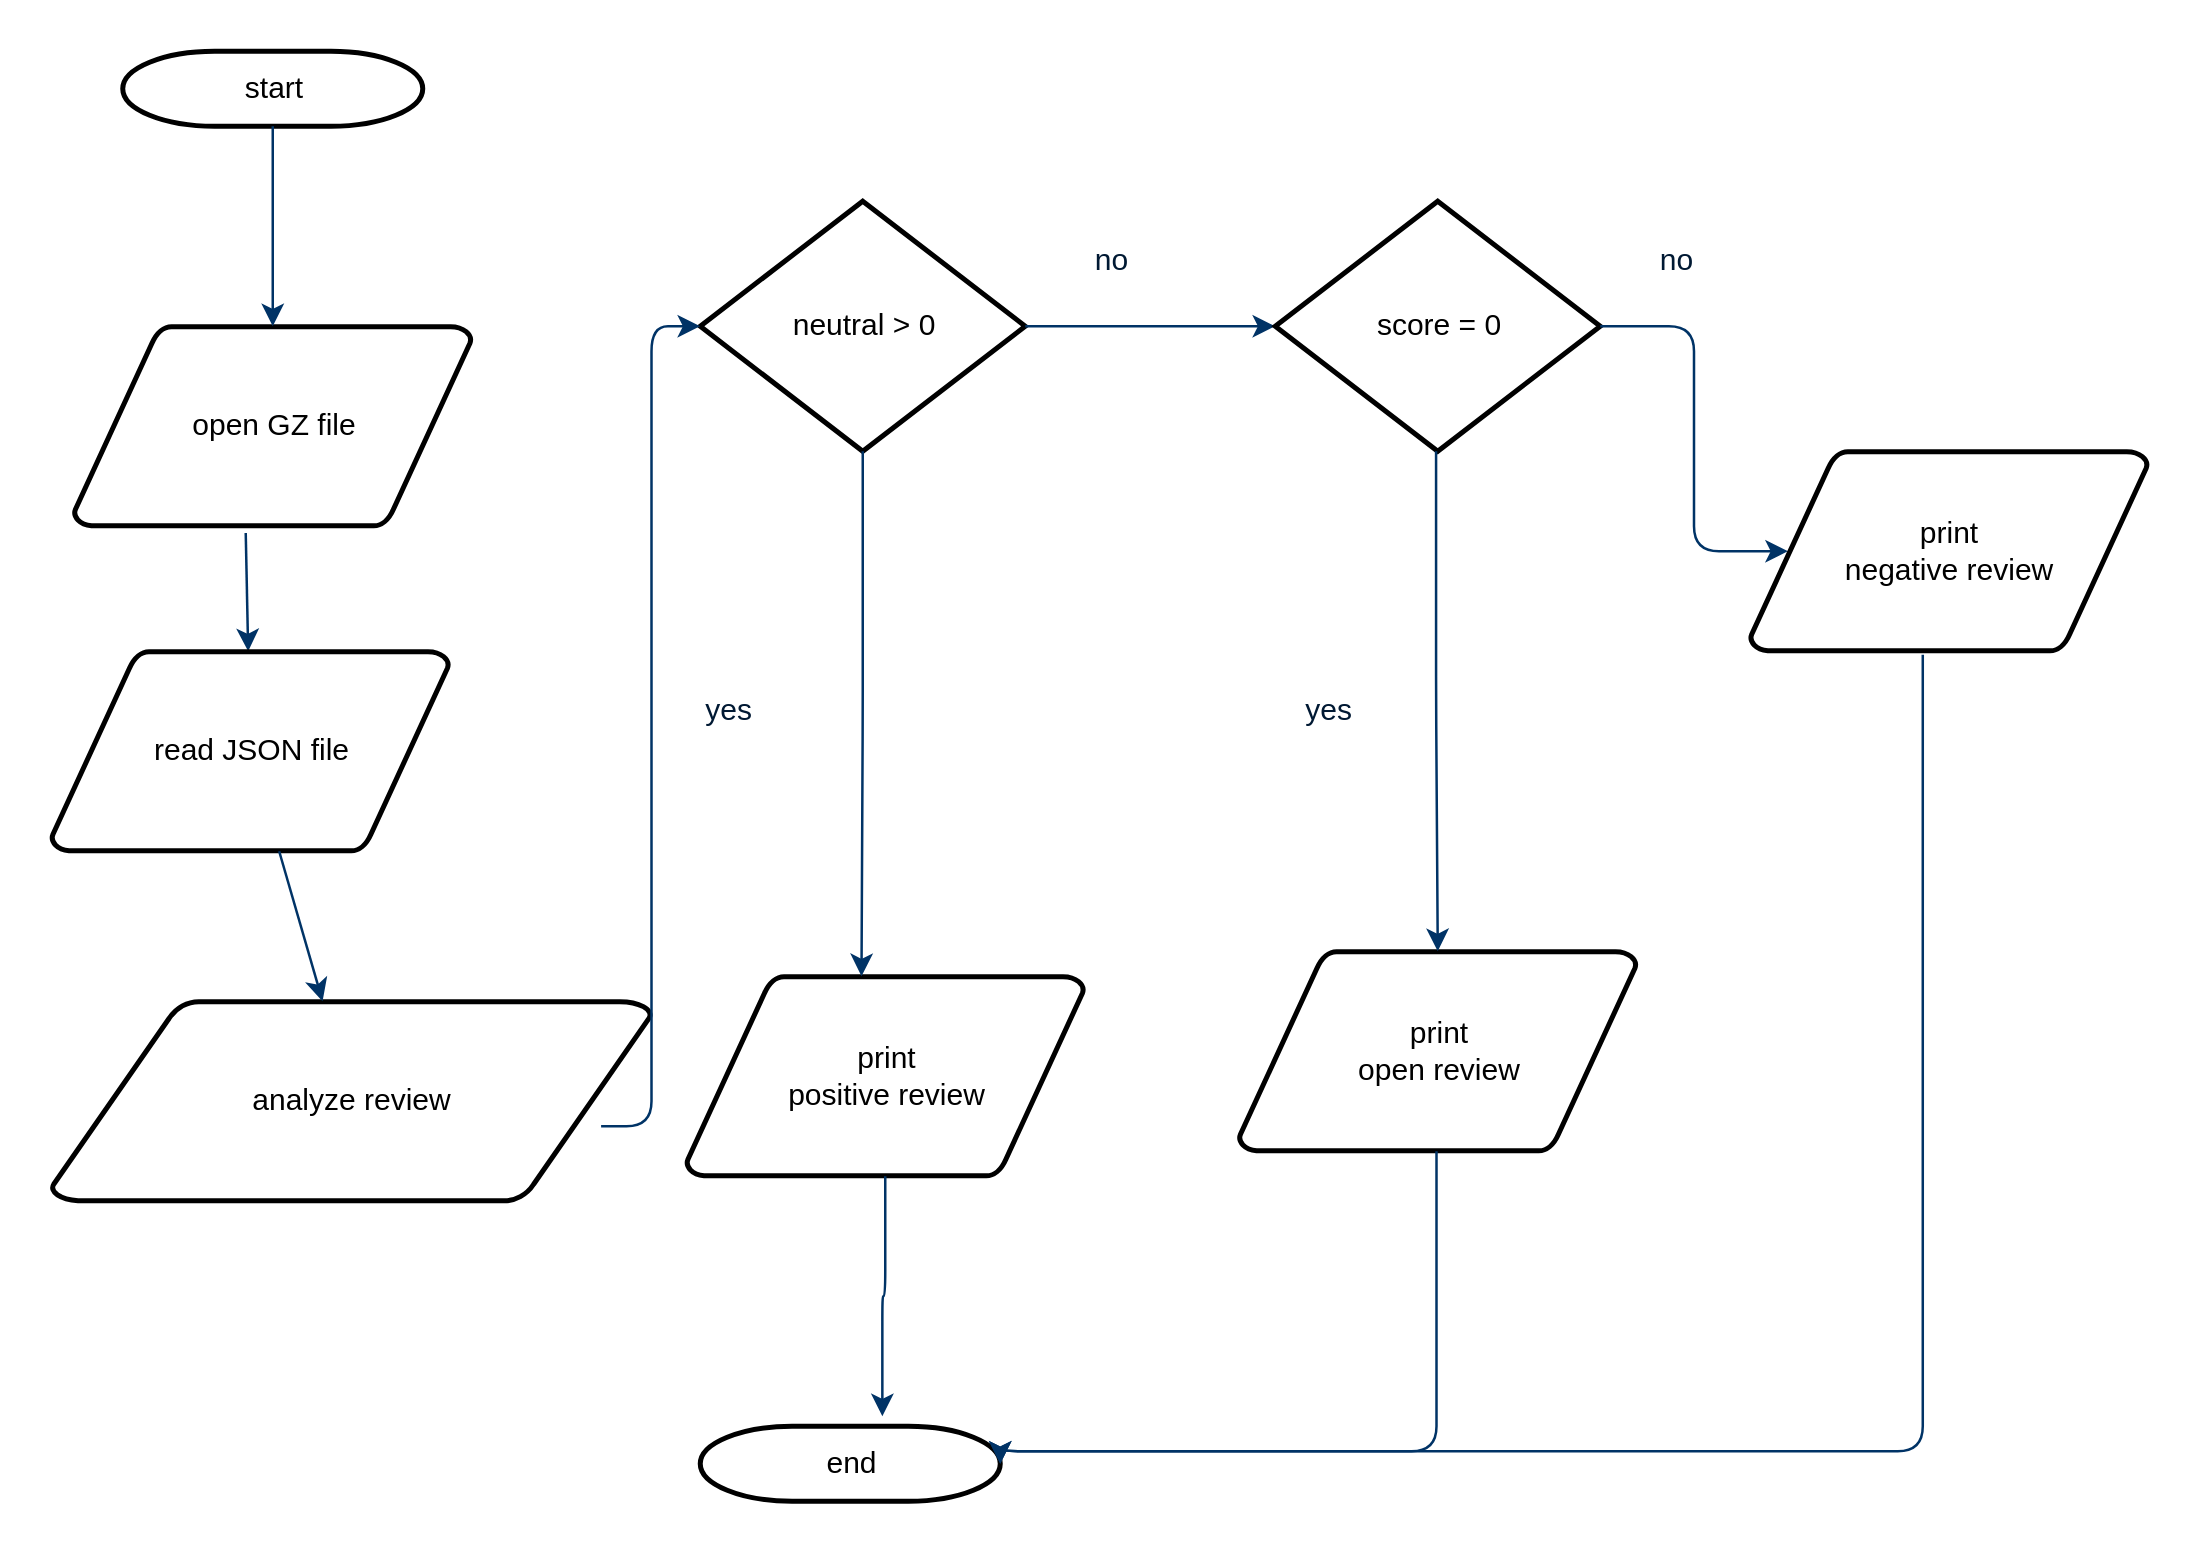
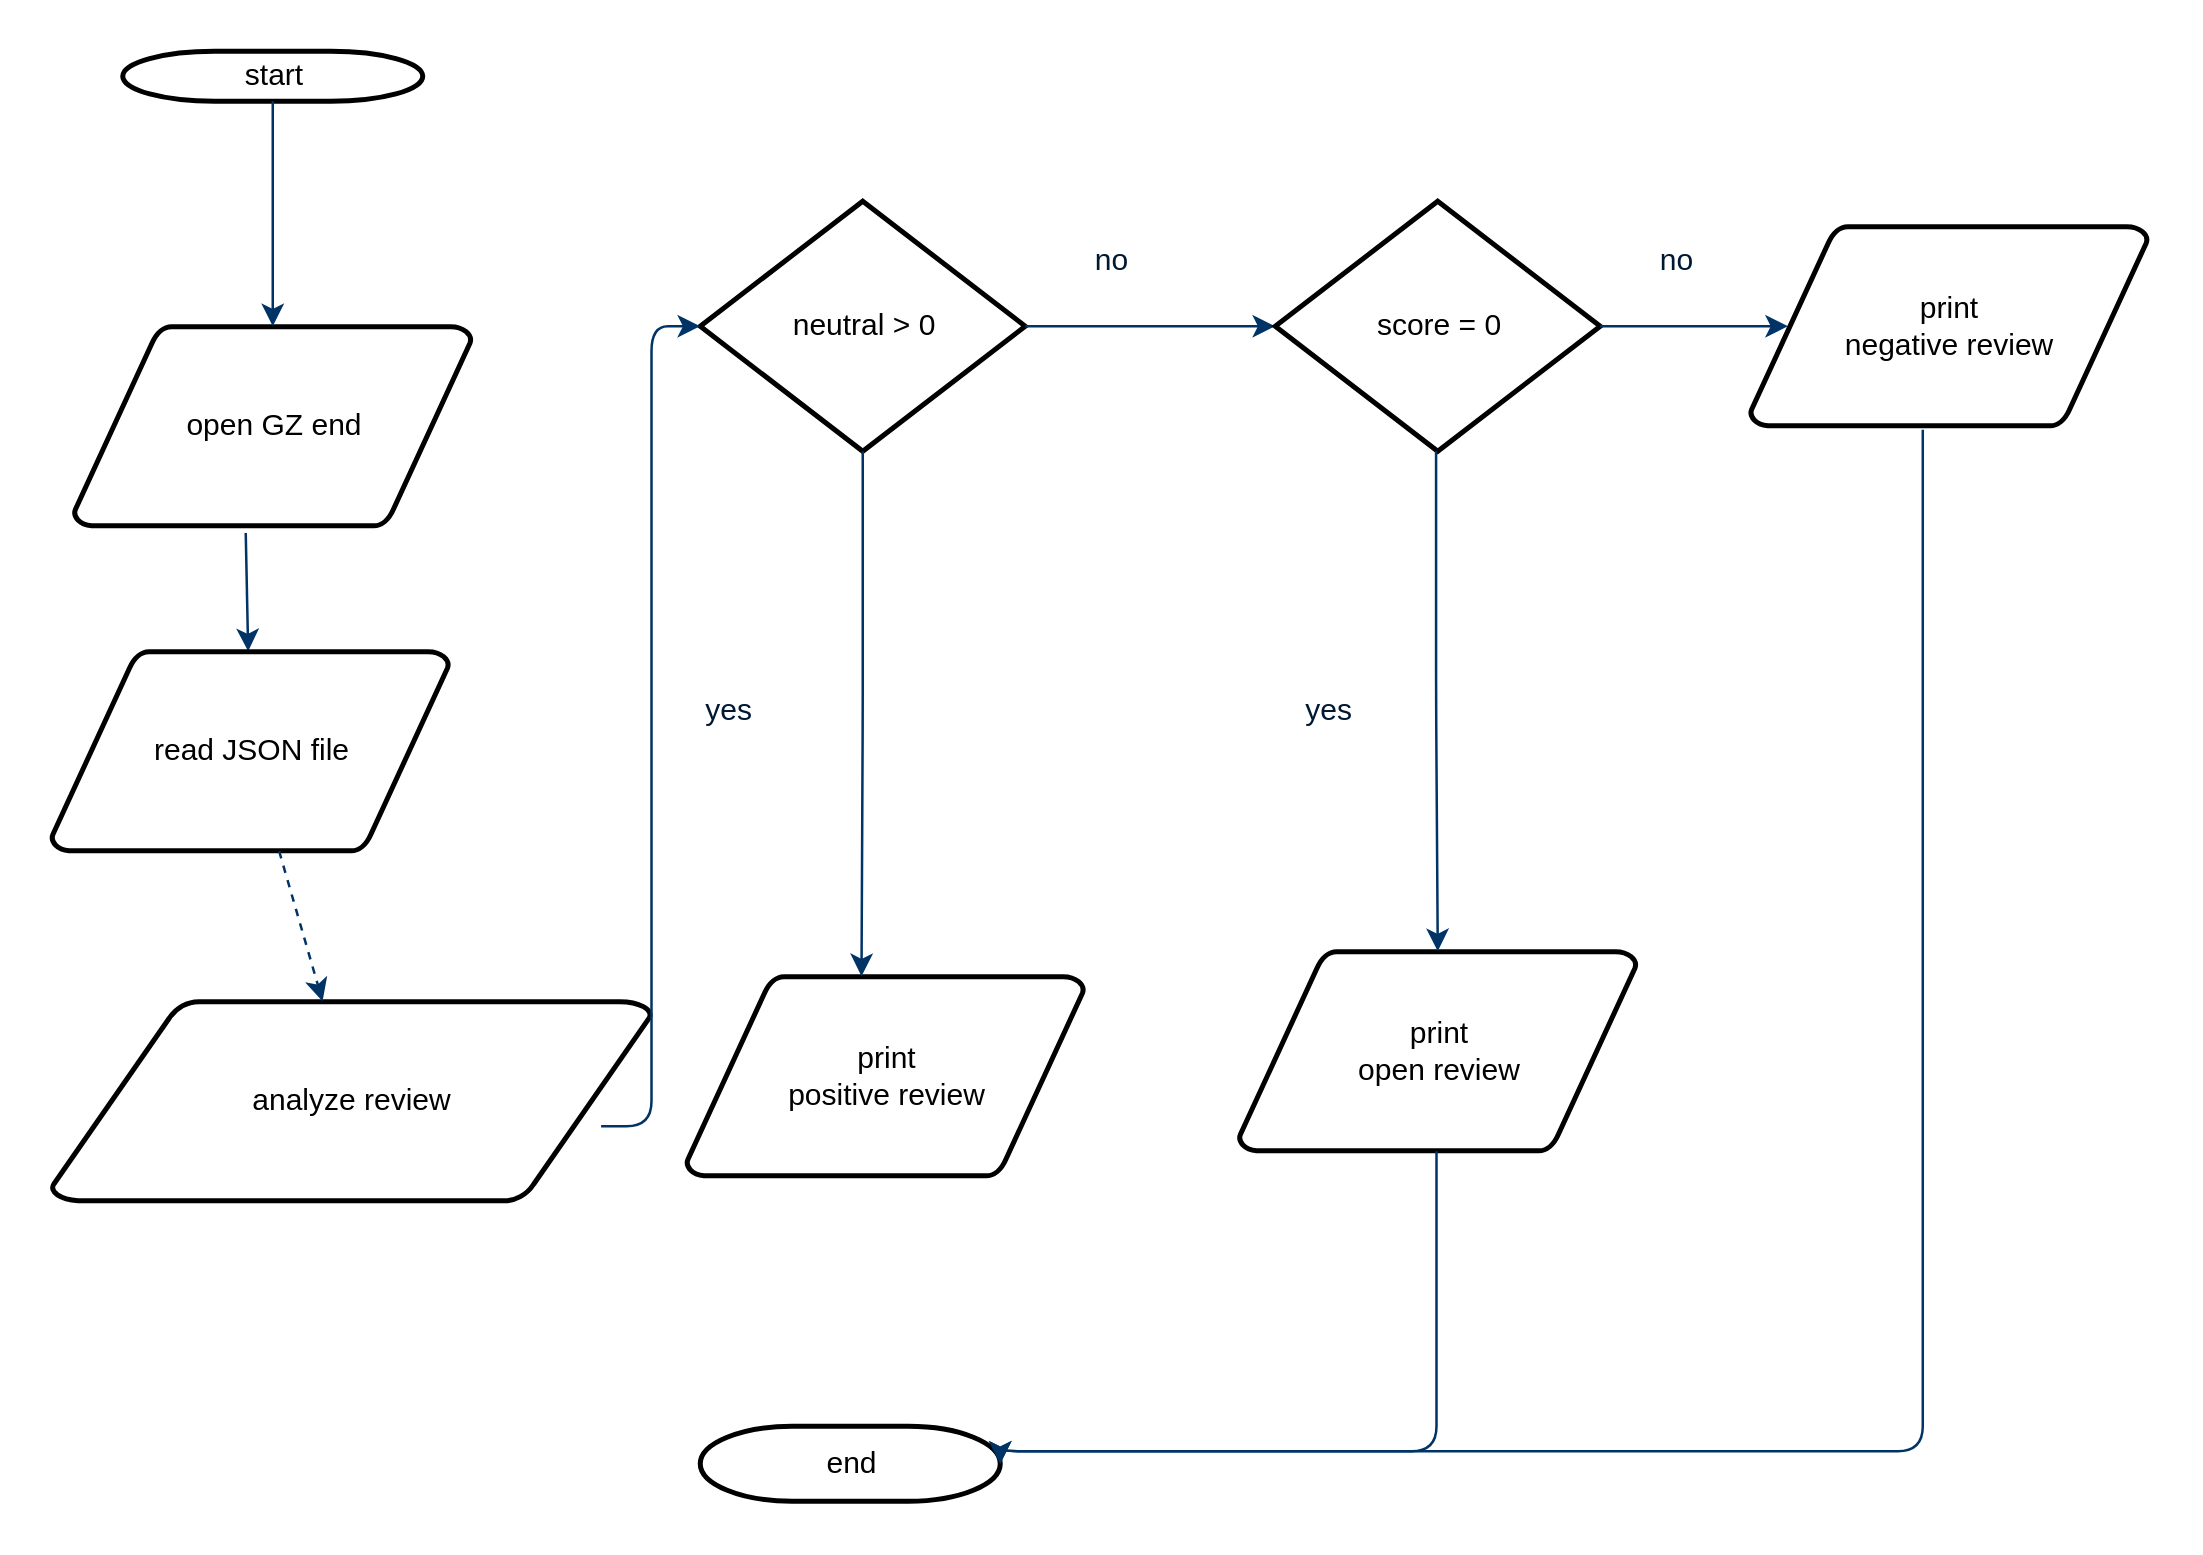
- <mxCell id="2" value="start" style="shape=mxgraph.flowchart.terminator;strokeWidth=2;gradientColor=none;gradientDirection=north;fontStyle=0;html=1;" parent="1" vertex="1"><mxGeometry x="48.5" y="20" width="120" height="30" as="geometry" /></mxCell>
+ <mxCell id="2" value="start" style="shape=mxgraph.flowchart.terminator;strokeWidth=2;gradientColor=none;gradientDirection=north;fontStyle=0;html=1;" parent="1" vertex="1"><mxGeometry x="48.5" y="20" width="120" height="20" as="geometry" /></mxCell>
- <mxCell id="3" value="open GZ file" style="shape=mxgraph.flowchart.data;strokeWidth=2;gradientColor=none;gradientDirection=north;fontStyle=0;html=1;" parent="1" vertex="1"><mxGeometry x="29" y="130" width="159" height="80" as="geometry" /></mxCell>
+ <mxCell id="3" value="open GZ end" style="shape=mxgraph.flowchart.data;strokeWidth=2;gradientColor=none;gradientDirection=north;fontStyle=0;html=1;" parent="1" vertex="1"><mxGeometry x="29" y="130" width="159" height="80" as="geometry" /></mxCell>
- <mxCell id="19" value="print&lt;br&gt;negative review" style="shape=mxgraph.flowchart.data;strokeWidth=2;gradientColor=none;gradientDirection=north;fontStyle=0;html=1;" vertex="1" parent="1"><mxGeometry x="699.5" y="180" width="159" height="80" as="geometry" /></mxCell>
+ <mxCell id="19" value="print&lt;br&gt;negative review" style="shape=mxgraph.flowchart.data;strokeWidth=2;gradientColor=none;gradientDirection=north;fontStyle=0;html=1;" vertex="1" parent="1"><mxGeometry x="699.5" y="90" width="159" height="80" as="geometry" /></mxCell>
- <mxCell id="16" style="fontStyle=1;strokeColor=#003366;strokeWidth=1;html=1;" edge="1" source="15" parent="1" target="4"><mxGeometry relative="1" as="geometry"><mxPoint x="289.5" y="520" as="targetPoint" /></mxGeometry></mxCell>
+ <mxCell id="16" style="fontStyle=1;strokeColor=#003366;strokeWidth=1;html=1;dashed=1;" edge="1" source="15" parent="1" target="4"><mxGeometry relative="1" as="geometry"><mxPoint x="289.5" y="520" as="targetPoint" /></mxGeometry></mxCell>
- <mxCell id="26" value="" style="edgeStyle=elbowEdgeStyle;elbow=vertical;exitX=0.5;exitY=1;exitPerimeter=0;fontColor=#001933;fontStyle=1;strokeColor=#003366;strokeWidth=1;html=1;exitDx=0;exitDy=0;entryX=0.607;entryY=-0.133;entryDx=0;entryDy=0;entryPerimeter=0;" edge="1" parent="1" source="10" target="12"><mxGeometry x="-19" y="-1138.5" width="100" height="100" as="geometry"><mxPoint x="354.5" y="190" as="sourcePoint" /><mxPoint x="354" y="400" as="targetPoint" /></mxGeometry></mxCell>
